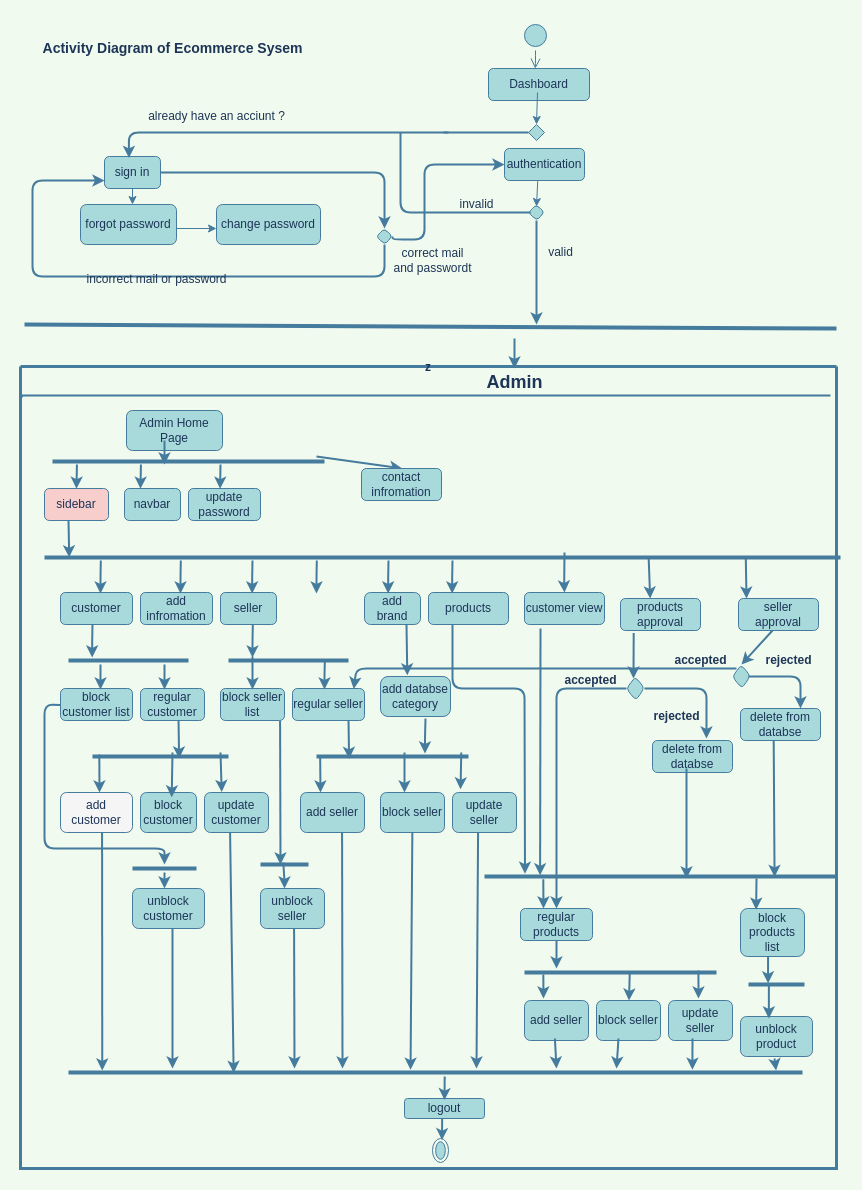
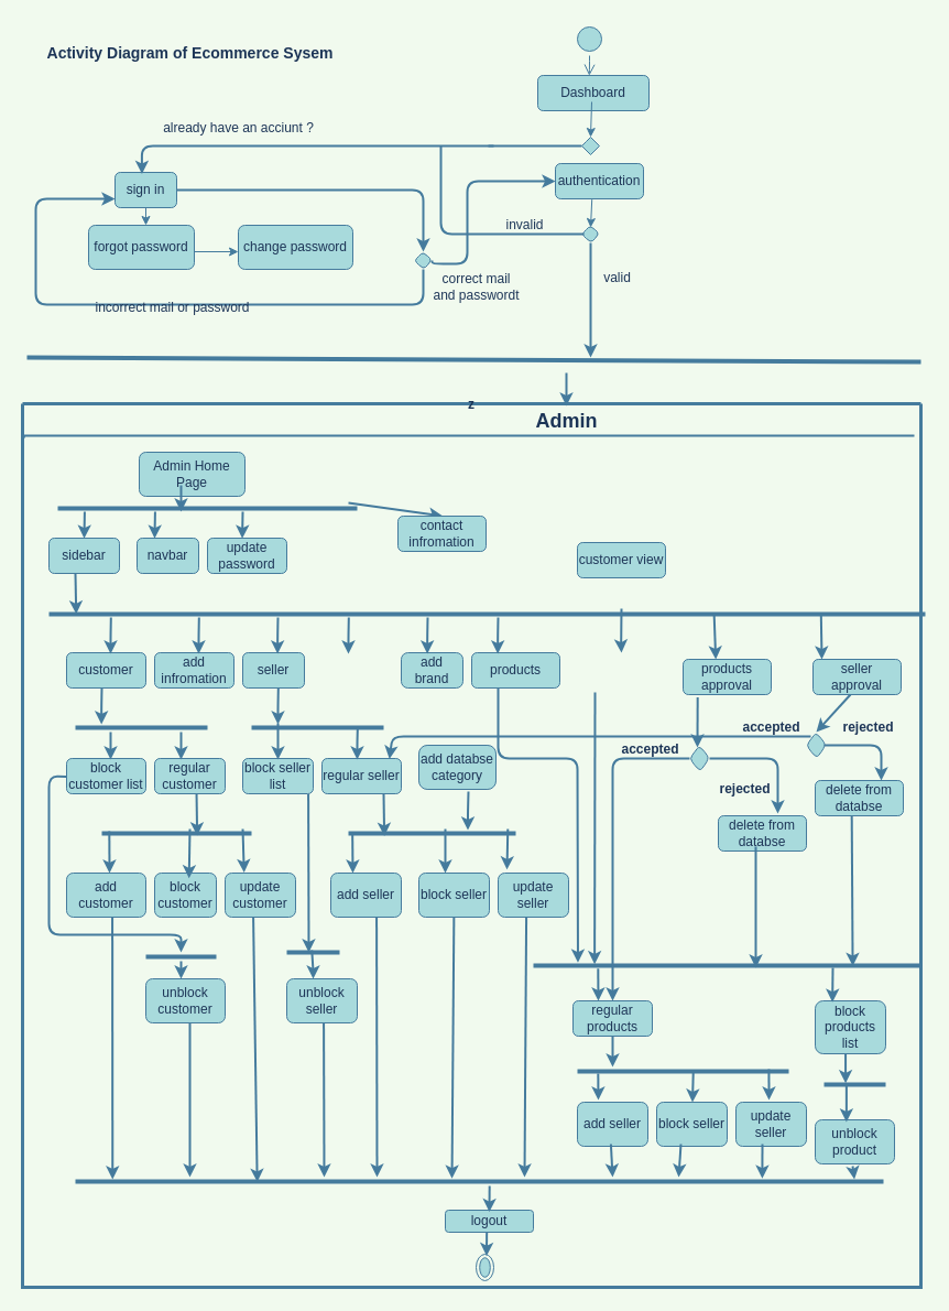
- <mxCell id="29" value="sidebar" style="whiteSpace=wrap;html=1;fillColor=#f8cecc;strokeColor=#457B9D;fontColor=#1D3557;rounded=1;" vertex="1" parent="18"><mxGeometry x="24" y="122" width="64" height="32" as="geometry" /></mxCell>
+ <mxCell id="29" value="sidebar" style="whiteSpace=wrap;html=1;fillColor=#A8DADC;strokeColor=#457B9D;fontColor=#1D3557;rounded=1;" vertex="1" parent="18"><mxGeometry x="24" y="122" width="64" height="32" as="geometry" /></mxCell>
- <mxCell id="89" value="customer view" style="whiteSpace=wrap;html=1;fillColor=#A8DADC;strokeColor=#457B9D;fontColor=#1D3557;rounded=1;" vertex="1" parent="18"><mxGeometry x="504" y="226" width="80" height="32" as="geometry" /></mxCell>
+ <mxCell id="89" value="customer view" style="whiteSpace=wrap;html=1;fillColor=#A8DADC;strokeColor=#457B9D;fontColor=#1D3557;rounded=1;" vertex="1" parent="18"><mxGeometry x="504" y="126" width="80" height="32" as="geometry" /></mxCell>
- <mxCell id="136" value="" style="edgeStyle=none;orthogonalLoop=1;jettySize=auto;html=1;strokeWidth=2;fontSize=19;strokeColor=#457B9D;fontColor=#1D3557;rounded=1;exitX=0.75;exitY=1;exitDx=0;exitDy=0;entryX=0.383;entryY=-0.03;entryDx=0;entryDy=0;entryPerimeter=0;labelBackgroundColor=#F1FAEE;" edge="1" parent="18" source="33" target="135"><mxGeometry width="80" relative="1" as="geometry"><mxPoint x="396" y="272" as="sourcePoint" /><mxPoint x="396" y="305" as="targetPoint" /><Array as="points" /></mxGeometry></mxCell>
- <mxCell id="64" value="add customer" style="whiteSpace=wrap;html=1;fillColor=#f5f5f5;strokeColor=#457B9D;fontColor=#1D3557;rounded=1;" vertex="1" parent="18"><mxGeometry x="40" y="426" width="72" height="40" as="geometry" /></mxCell>
+ <mxCell id="64" value="add customer" style="whiteSpace=wrap;html=1;fillColor=#A8DADC;strokeColor=#457B9D;fontColor=#1D3557;rounded=1;" vertex="1" parent="18"><mxGeometry x="40" y="426" width="72" height="40" as="geometry" /></mxCell>
